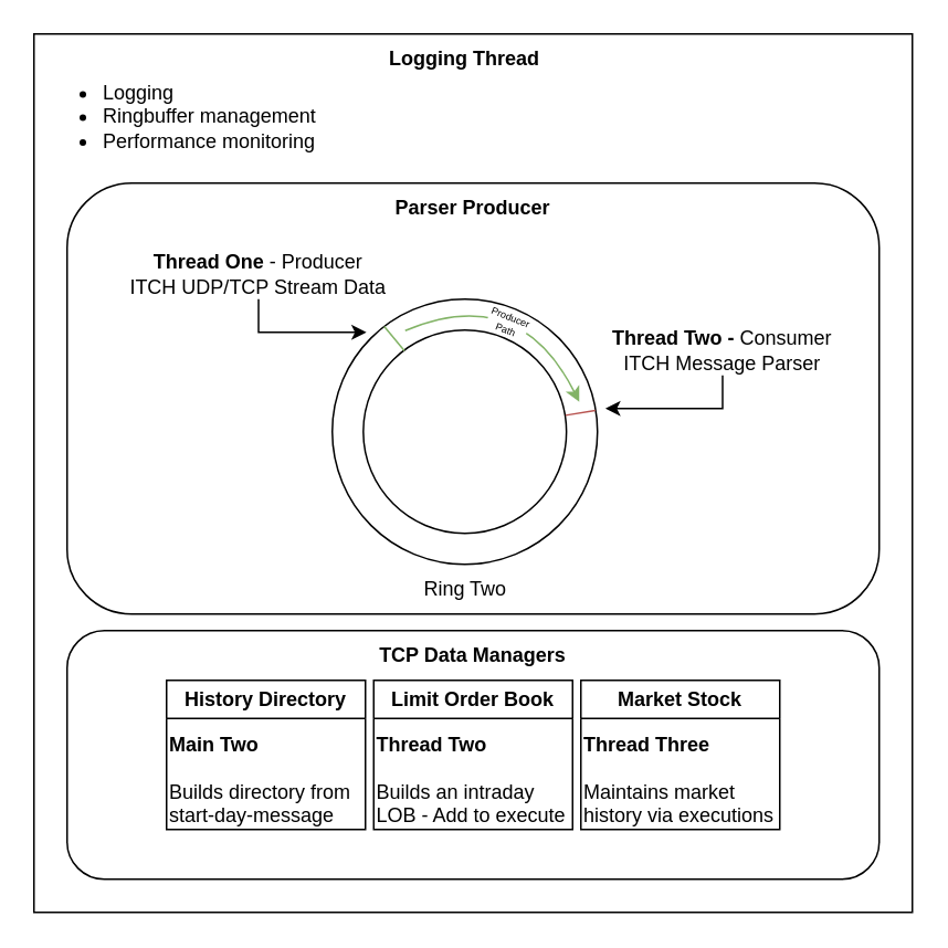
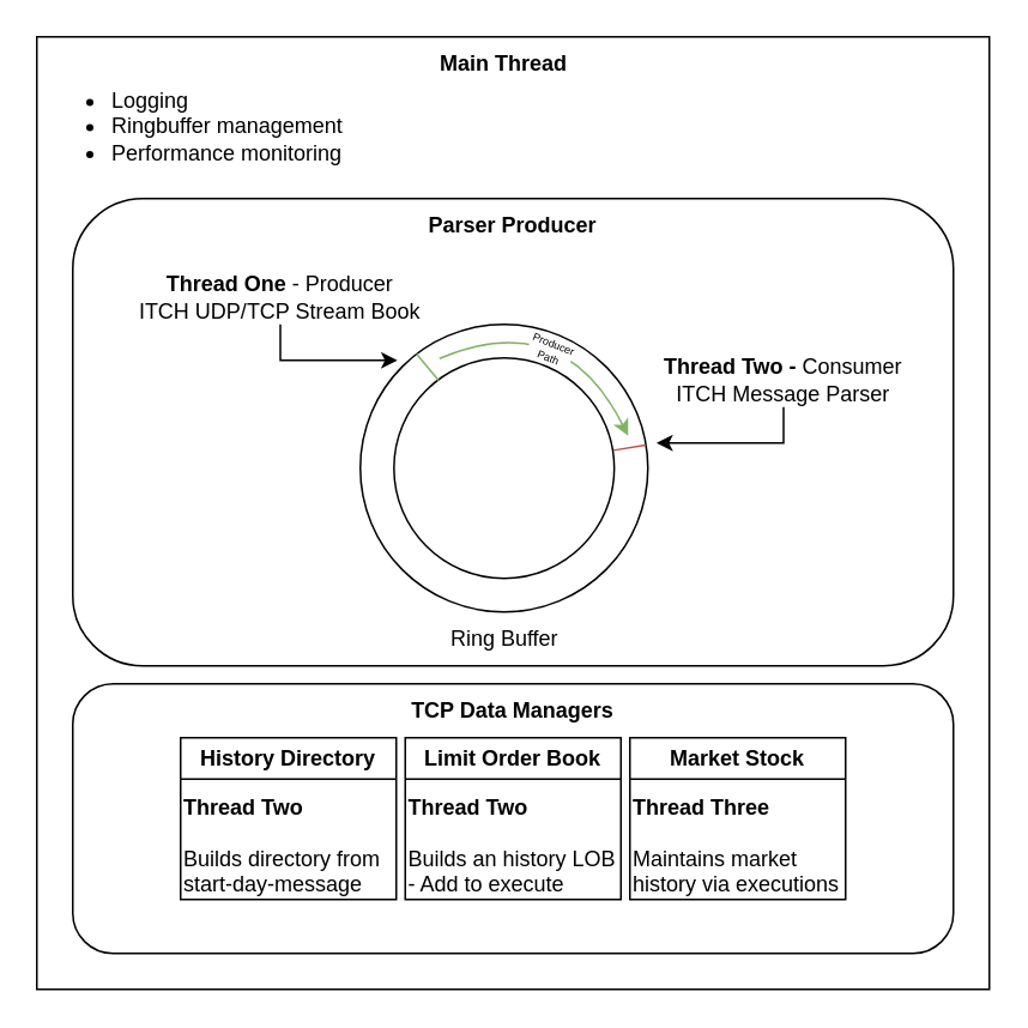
- <mxCell id="23" value="&lt;b&gt;Logging Thread&lt;/b&gt;" style="text;html=1;strokeColor=none;fillColor=none;align=center;verticalAlign=middle;whiteSpace=wrap;rounded=0;" parent="1" vertex="1"><mxGeometry x="205" y="20" width="150" height="30" as="geometry" /></mxCell>
+ <mxCell id="23" value="&lt;b&gt;Main Thread&lt;/b&gt;" style="text;html=1;strokeColor=none;fillColor=none;align=center;verticalAlign=middle;whiteSpace=wrap;rounded=0;" parent="1" vertex="1"><mxGeometry x="205" y="20" width="150" height="30" as="geometry" /></mxCell>
- <mxCell id="11" value="&lt;b&gt;Thread One &lt;/b&gt;- Producer&lt;br&gt;ITCH UDP/TCP Stream Data" style="text;html=1;strokeColor=none;fillColor=none;align=center;verticalAlign=middle;whiteSpace=wrap;rounded=0;" parent="1" vertex="1"><mxGeometry x="60" y="150" width="191" height="30" as="geometry" /></mxCell>
+ <mxCell id="11" value="&lt;b&gt;Thread One &lt;/b&gt;- Producer&lt;br&gt;ITCH UDP/TCP Stream Book" style="text;html=1;strokeColor=none;fillColor=none;align=center;verticalAlign=middle;whiteSpace=wrap;rounded=0;" parent="1" vertex="1"><mxGeometry x="60" y="150" width="191" height="30" as="geometry" /></mxCell>
- <mxCell id="14" value="Ring Two" style="text;html=1;strokeColor=none;fillColor=none;align=center;verticalAlign=middle;whiteSpace=wrap;rounded=0;arcSize=12;" parent="1" vertex="1"><mxGeometry x="239.5" y="340" width="81" height="30" as="geometry" /></mxCell>
+ <mxCell id="14" value="Ring Buffer" style="text;html=1;strokeColor=none;fillColor=none;align=center;verticalAlign=middle;whiteSpace=wrap;rounded=0;arcSize=12;" parent="1" vertex="1"><mxGeometry x="239.5" y="340" width="81" height="30" as="geometry" /></mxCell>
- <mxCell id="21" value="&lt;b&gt;Thread Two&lt;/b&gt;&lt;br&gt;&lt;br&gt;Builds an intraday LOB - Add to execute" style="text;html=1;strokeColor=none;fillColor=none;align=left;verticalAlign=top;whiteSpace=wrap;rounded=0;horizontal=1;" parent="1" vertex="1"><mxGeometry x="225" y="435" width="120" height="65" as="geometry" /></mxCell>
+ <mxCell id="21" value="&lt;b&gt;Thread Two&lt;/b&gt;&lt;br&gt;&lt;br&gt;Builds an history LOB - Add to execute" style="text;html=1;strokeColor=none;fillColor=none;align=left;verticalAlign=top;whiteSpace=wrap;rounded=0;horizontal=1;" parent="1" vertex="1"><mxGeometry x="225" y="435" width="120" height="65" as="geometry" /></mxCell>
- <mxCell id="17" value="&lt;b&gt;Main Two&lt;/b&gt;&lt;br&gt;&lt;br&gt;Builds directory from start-day-message" style="text;html=1;strokeColor=none;fillColor=none;align=left;verticalAlign=top;whiteSpace=wrap;rounded=0;horizontal=1;" parent="16" vertex="1"><mxGeometry y="25" width="120" height="65" as="geometry" /></mxCell>
+ <mxCell id="17" value="&lt;b&gt;Thread Two&lt;/b&gt;&lt;br&gt;&lt;br&gt;Builds directory from start-day-message" style="text;html=1;strokeColor=none;fillColor=none;align=left;verticalAlign=top;whiteSpace=wrap;rounded=0;horizontal=1;" parent="16" vertex="1"><mxGeometry y="25" width="120" height="65" as="geometry" /></mxCell>
